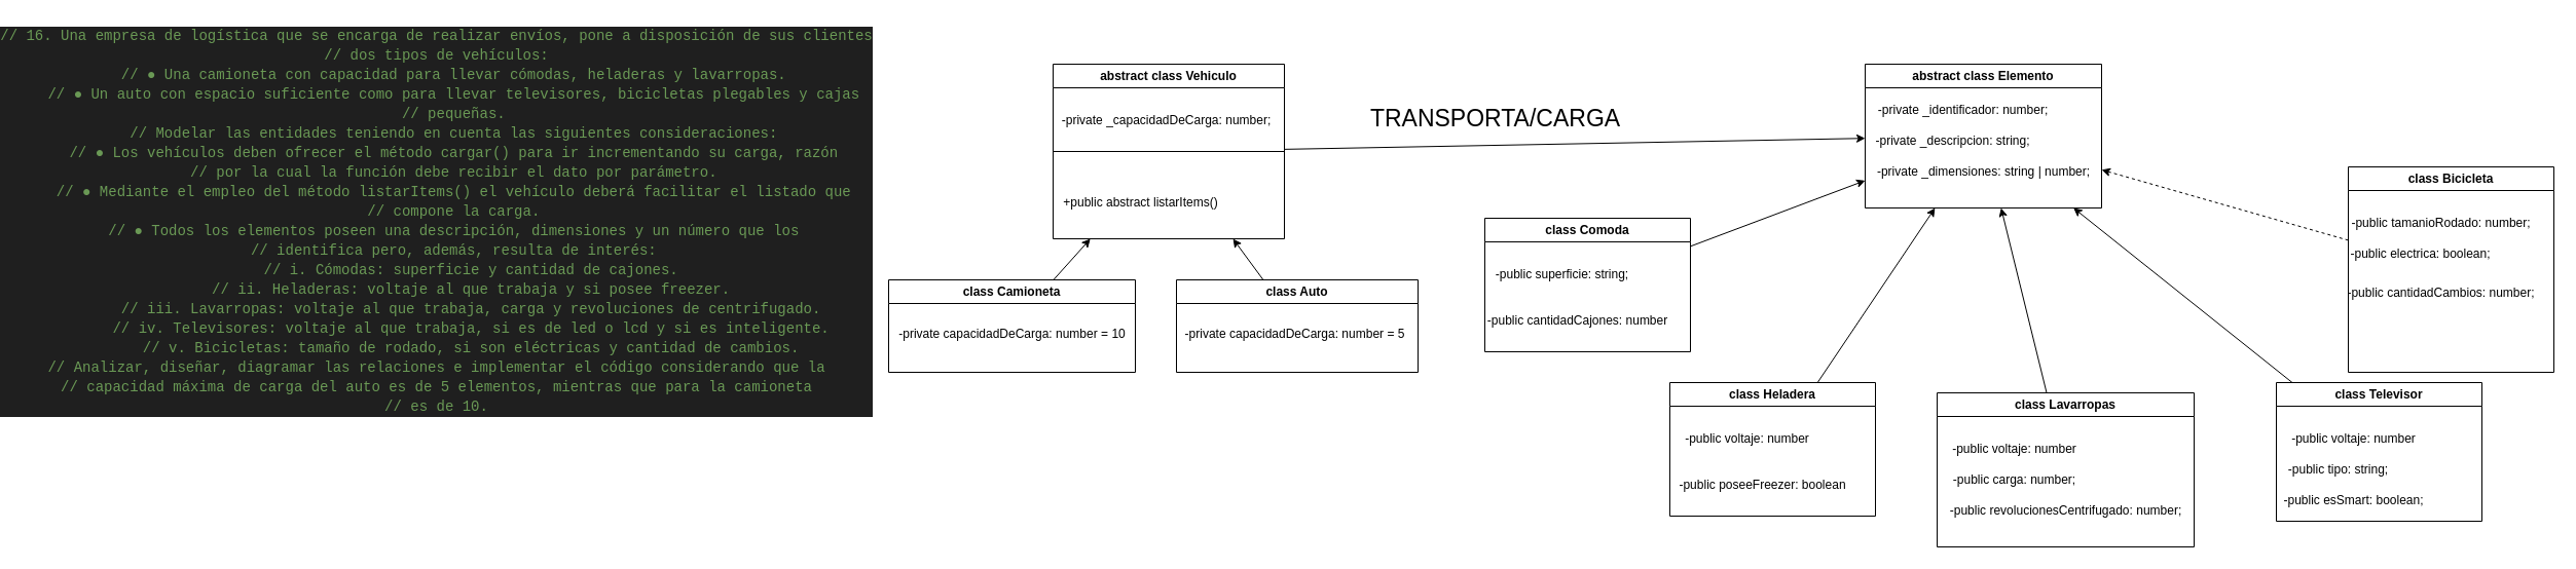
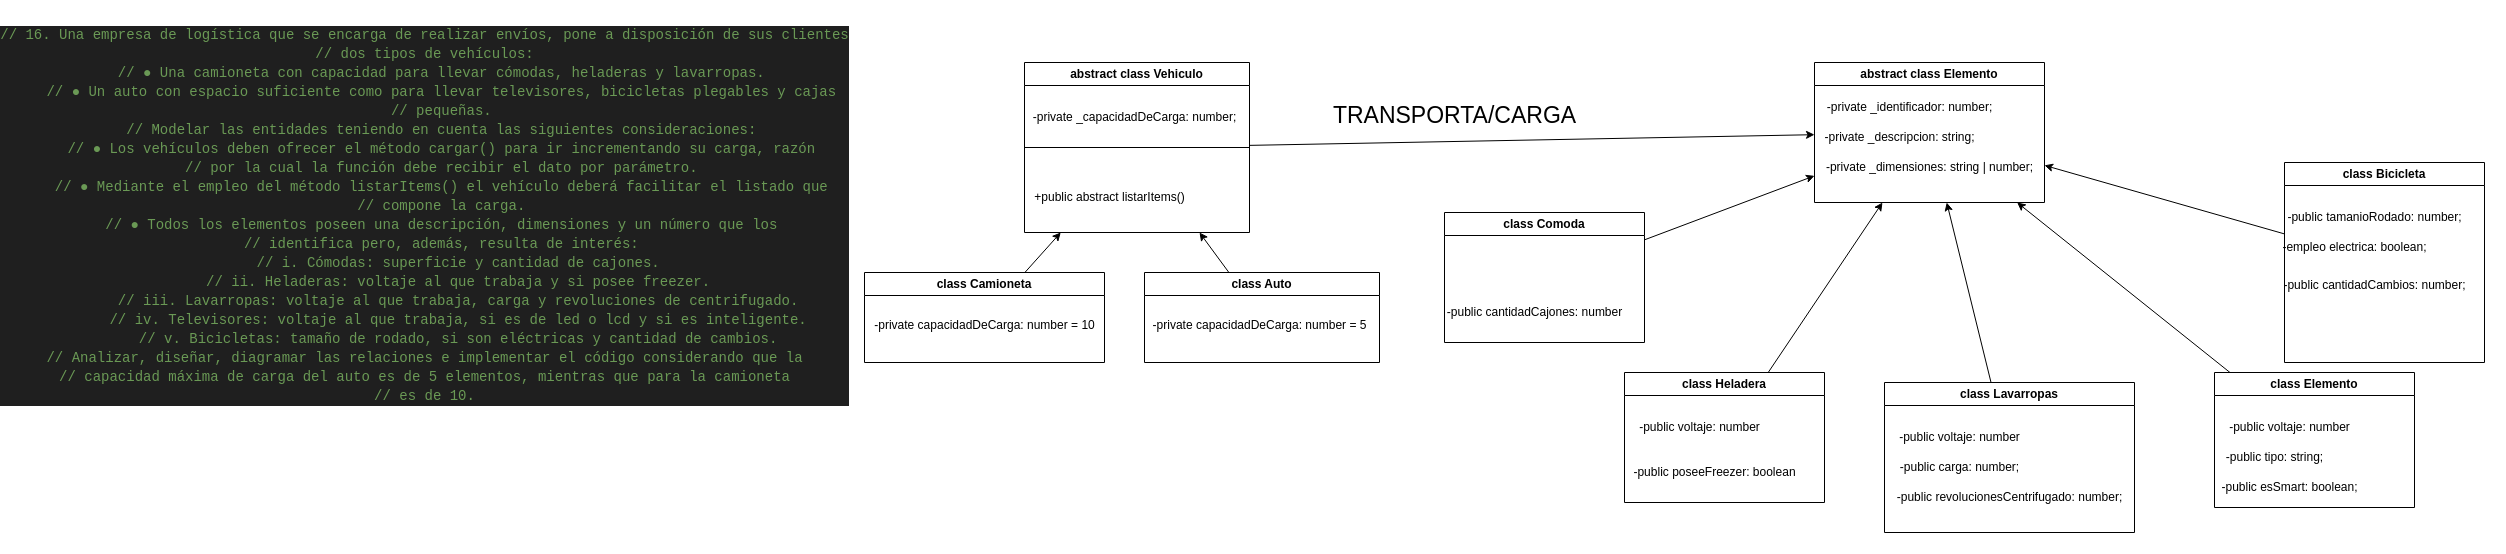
- <mxCell id="36" style="edgeStyle=none;html=1;dashed=1;" parent="1" source="37" target="14" edge="1"><mxGeometry relative="1" as="geometry" /></mxCell>
+ <mxCell id="36" style="edgeStyle=none;html=1;" parent="1" source="37" target="14" edge="1"><mxGeometry relative="1" as="geometry" /></mxCell>
- <mxCell id="39" value="-public electrica: boolean;" style="text;html=1;align=center;verticalAlign=middle;resizable=0;points=[];autosize=1;strokeColor=none;fillColor=none;" parent="37" vertex="1"><mxGeometry x="-10" y="70" width="160" height="30" as="geometry" /></mxCell>
+ <mxCell id="39" value="-empleo electrica: boolean;" style="text;html=1;align=center;verticalAlign=middle;resizable=0;points=[];autosize=1;strokeColor=none;fillColor=none;" parent="37" vertex="1"><mxGeometry x="-10" y="70" width="160" height="30" as="geometry" /></mxCell>
- <mxCell id="20" value="-public superficie: string;" style="text;html=1;align=center;verticalAlign=middle;resizable=0;points=[];autosize=1;strokeColor=none;fillColor=none;" parent="19" vertex="1"><mxGeometry y="40" width="150" height="30" as="geometry" /></mxCell>
- <mxCell id="32" value="class Televisor" style="swimlane;whiteSpace=wrap;html=1;" parent="1" vertex="1"><mxGeometry x="2210" y="372" width="200" height="135" as="geometry" /></mxCell>
+ <mxCell id="32" value="class Elemento" style="swimlane;whiteSpace=wrap;html=1;" parent="1" vertex="1"><mxGeometry x="2210" y="372" width="200" height="135" as="geometry" /></mxCell>
